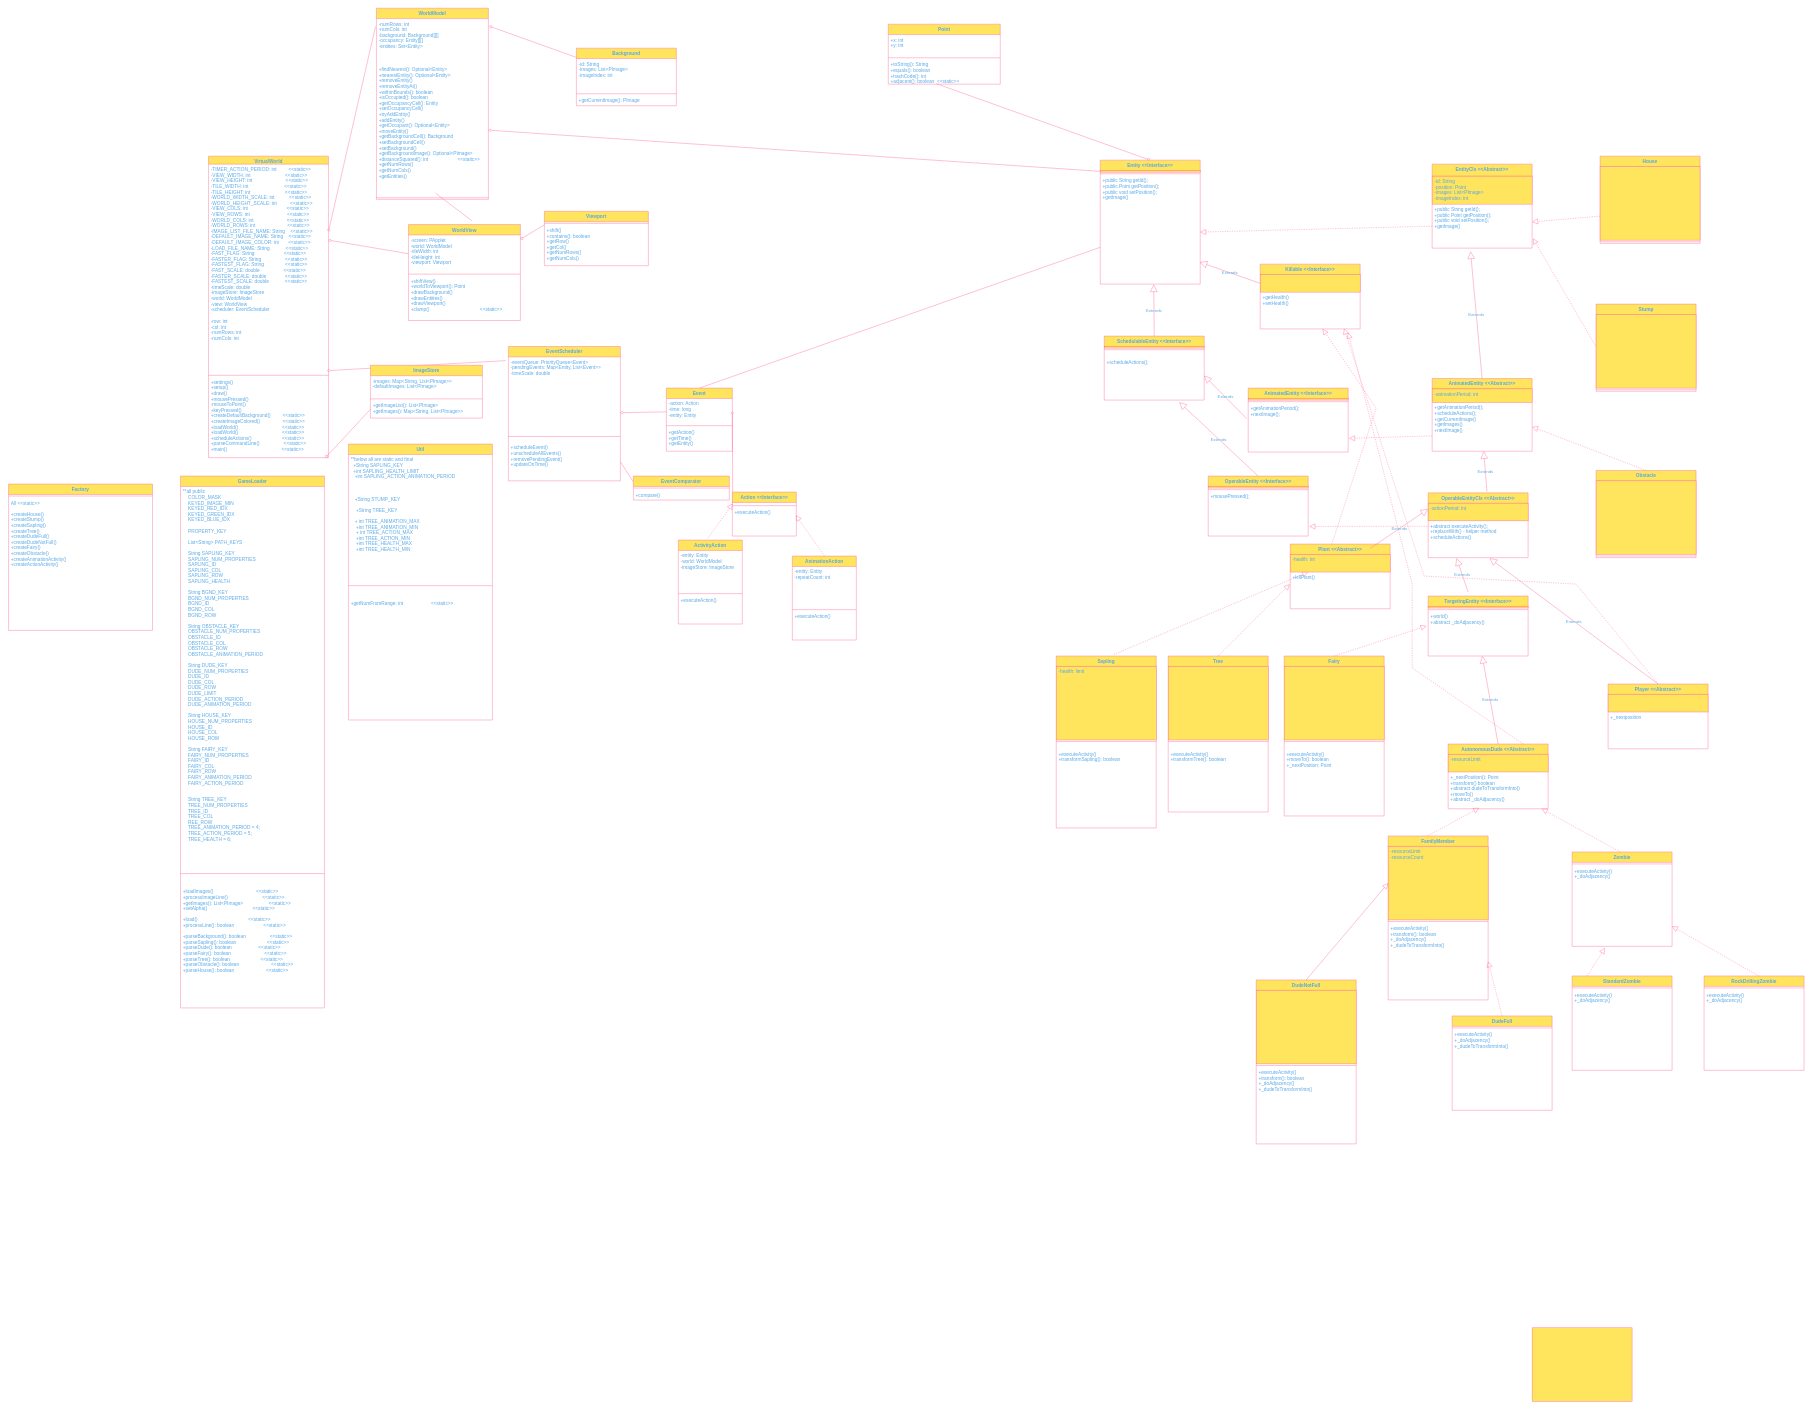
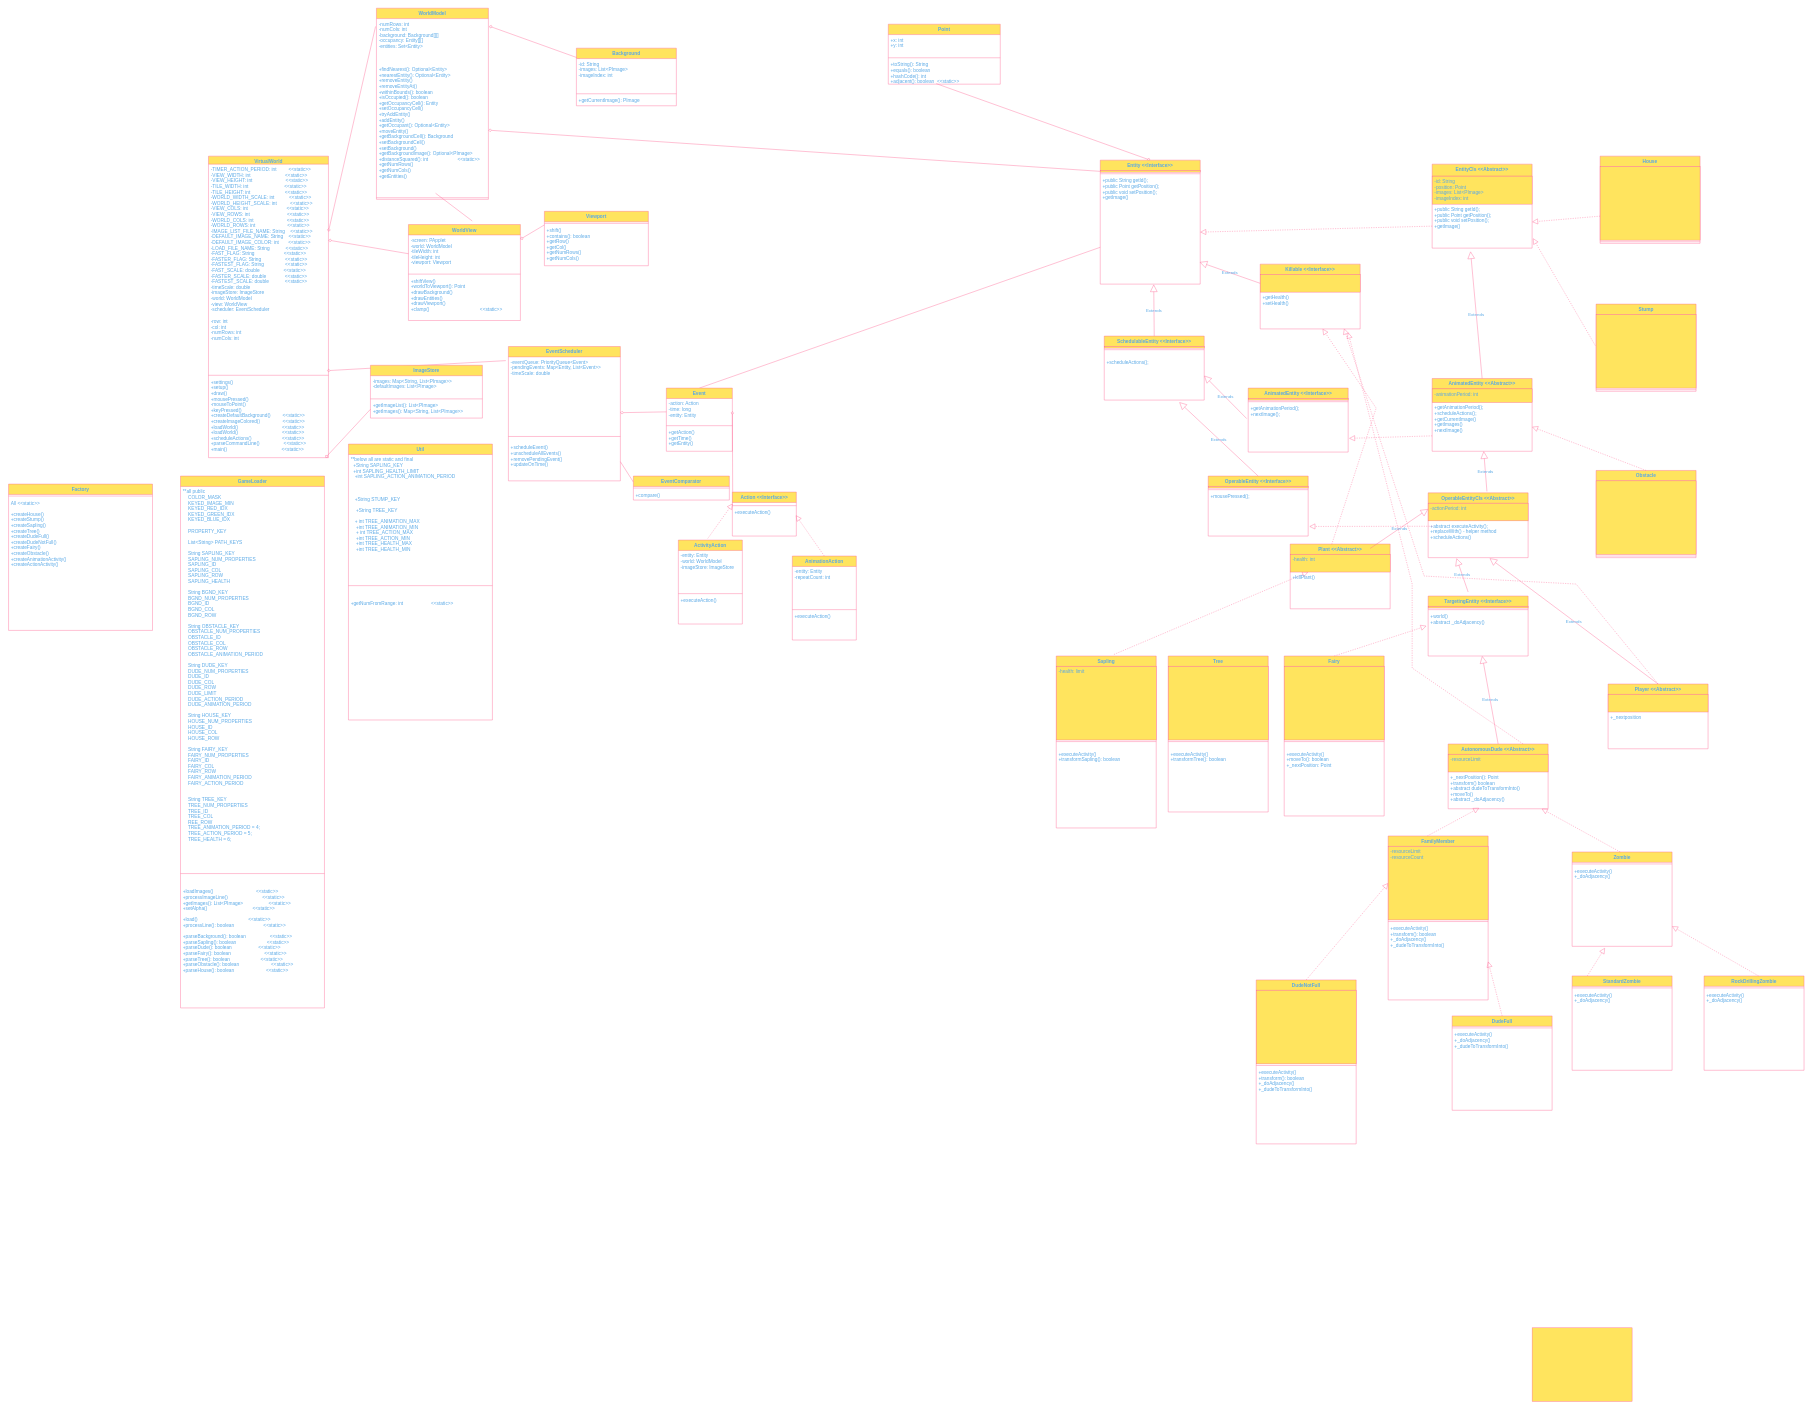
- <mxCell id="128" value="" style="endArrow=block;dashed=1;endFill=0;endSize=12;html=1;rounded=0;fontColor=#5AA9E6;labelBackgroundColor=none;strokeColor=#FF6392;entryX=-0.004;entryY=0.332;entryDx=0;entryDy=0;entryPerimeter=0;exitX=0.5;exitY=0;exitDx=0;exitDy=0;" parent="1" source="70" target="153" edge="1"><mxGeometry width="160" relative="1" as="geometry"><mxPoint x="3045" y="1540" as="sourcePoint" /><mxPoint x="3370" y="1420" as="targetPoint" /></mxGeometry></mxCell>
- <mxCell id="130" value="" style="endArrow=block;dashed=0;endFill=0;endSize=12;html=1;rounded=0;exitX=0.5;exitY=0;exitDx=0;exitDy=0;fontColor=#5AA9E6;labelBackgroundColor=none;strokeColor=#FF6392;entryX=0;entryY=0.5;entryDx=0;entryDy=0;" parent="1" source="84" target="175" edge="1"><mxGeometry width="160" relative="1" as="geometry"><mxPoint x="3630" y="1630" as="sourcePoint" /><mxPoint x="3580" y="1440" as="targetPoint" /></mxGeometry></mxCell>
+ <mxCell id="130" value="" style="endArrow=block;dashed=1;endFill=0;endSize=12;html=1;rounded=0;exitX=0.5;exitY=0;exitDx=0;exitDy=0;fontColor=#5AA9E6;labelBackgroundColor=none;strokeColor=#FF6392;entryX=0;entryY=0.5;entryDx=0;entryDy=0;" parent="1" source="84" target="175" edge="1"><mxGeometry width="160" relative="1" as="geometry"><mxPoint x="3630" y="1630" as="sourcePoint" /><mxPoint x="3580" y="1440" as="targetPoint" /></mxGeometry></mxCell>
